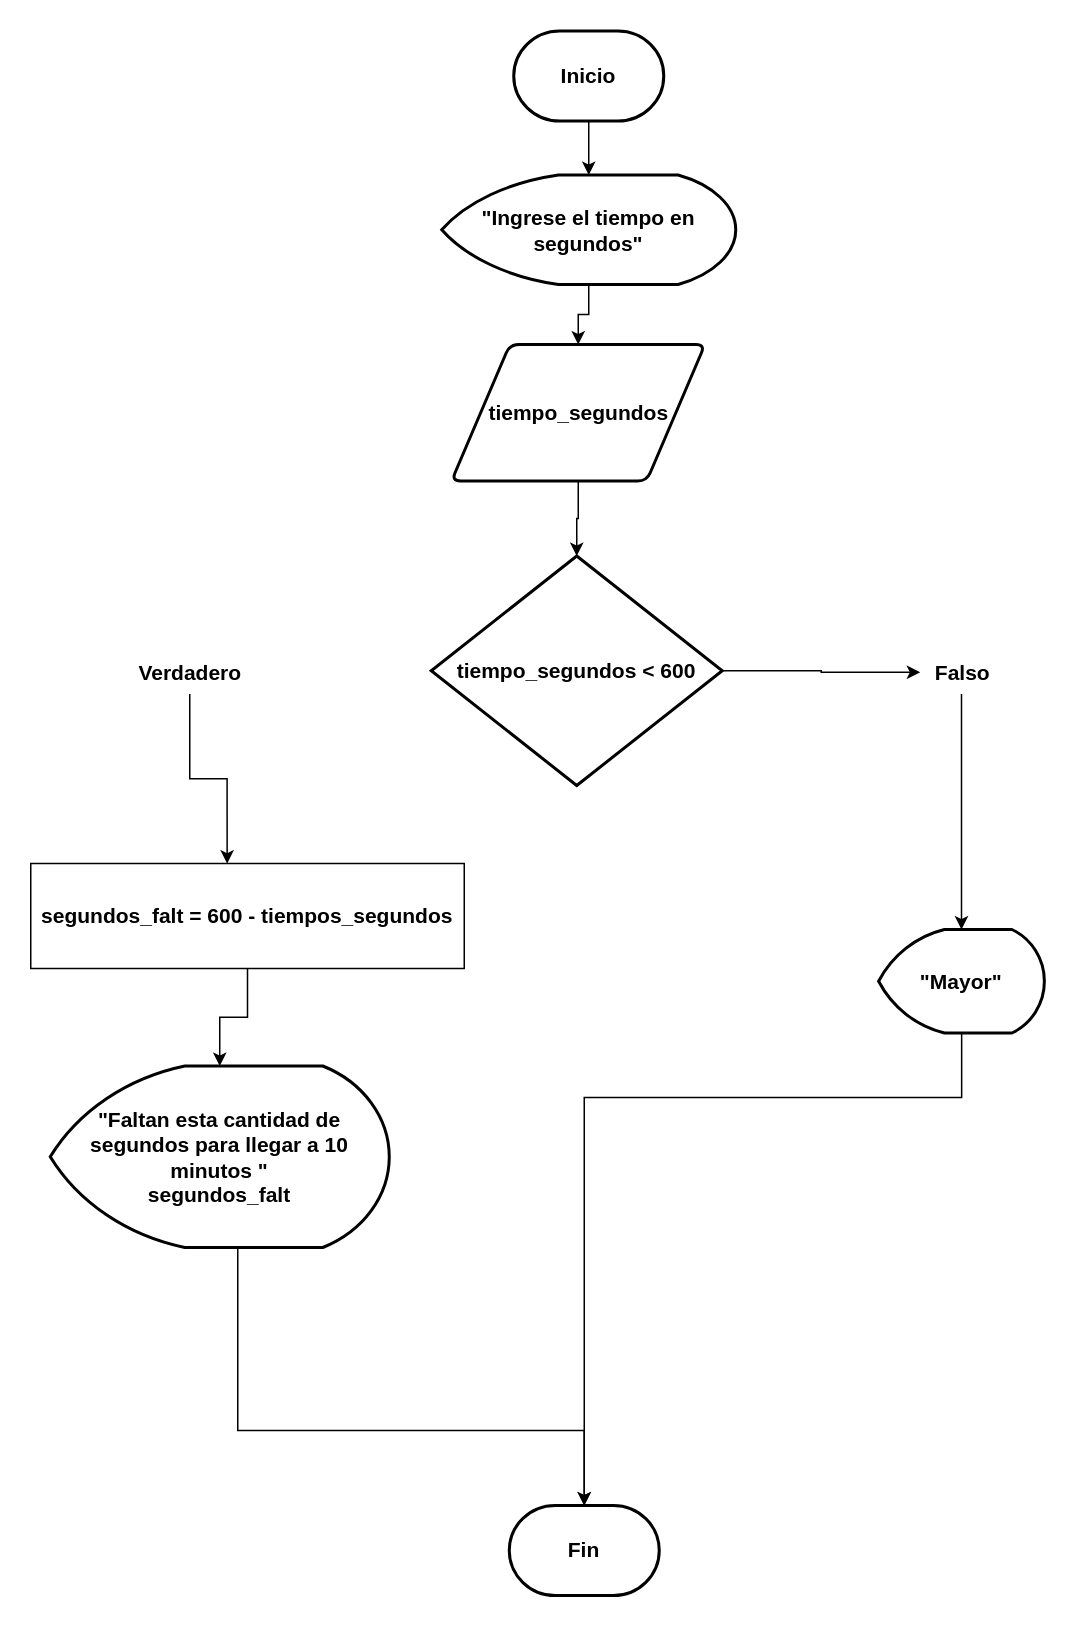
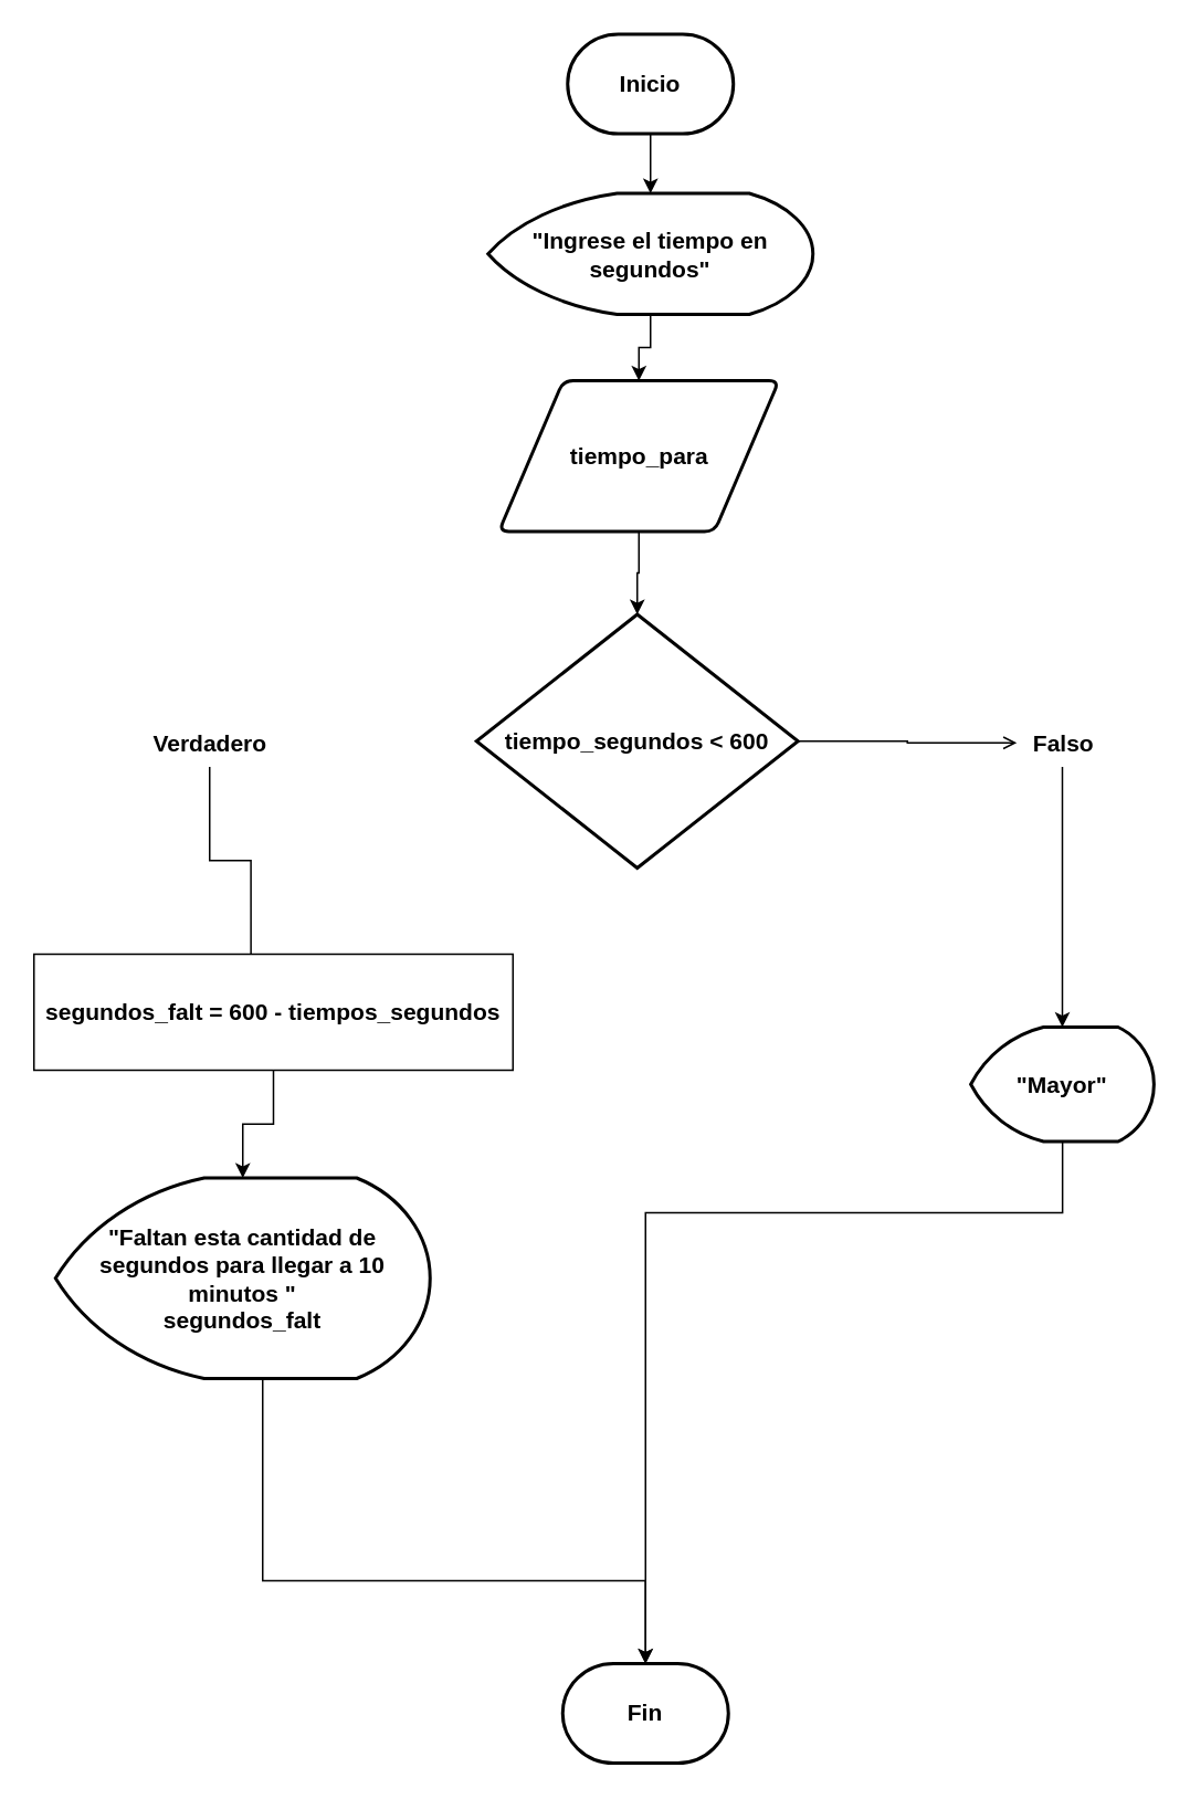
- <mxCell id="12" value="&lt;b&gt;&lt;font style=&quot;font-size: 14px;&quot;&gt;tiempo_segundos&lt;/font&gt;&lt;/b&gt;" style="shape=parallelogram;html=1;strokeWidth=2;perimeter=parallelogramPerimeter;whiteSpace=wrap;rounded=1;arcSize=12;size=0.23;" parent="1" vertex="1"><mxGeometry x="300.5" y="229" width="169" height="91" as="geometry" /></mxCell>
+ <mxCell id="12" value="&lt;b&gt;&lt;font style=&quot;font-size: 14px;&quot;&gt;tiempo_para&lt;/font&gt;&lt;/b&gt;" style="shape=parallelogram;html=1;strokeWidth=2;perimeter=parallelogramPerimeter;whiteSpace=wrap;rounded=1;arcSize=12;size=0.23;" parent="1" vertex="1"><mxGeometry x="300.5" y="229" width="169" height="91" as="geometry" /></mxCell>
- <mxCell id="9" style="edgeStyle=orthogonalEdgeStyle;rounded=0;orthogonalLoop=1;jettySize=auto;html=1;" parent="1" source="10" target="15" edge="1"><mxGeometry relative="1" as="geometry" /></mxCell>
+ <mxCell id="9" style="edgeStyle=orthogonalEdgeStyle;rounded=0;orthogonalLoop=1;jettySize=auto;html=1;endArrow=open;" parent="1" source="10" target="15" edge="1"><mxGeometry relative="1" as="geometry" /></mxCell>
- <mxCell id="16" style="edgeStyle=orthogonalEdgeStyle;rounded=0;orthogonalLoop=1;jettySize=auto;html=1;entryX=0.453;entryY=0.002;entryDx=0;entryDy=0;entryPerimeter=0;" parent="1" source="14" target="13" edge="1"><mxGeometry relative="1" as="geometry" /></mxCell>
+ <mxCell id="16" style="edgeStyle=orthogonalEdgeStyle;rounded=0;orthogonalLoop=1;jettySize=auto;html=1;entryX=0.453;entryY=0.002;entryDx=0;entryDy=0;entryPerimeter=0;endArrow=none;" parent="1" source="14" target="13" edge="1"><mxGeometry relative="1" as="geometry" /></mxCell>
